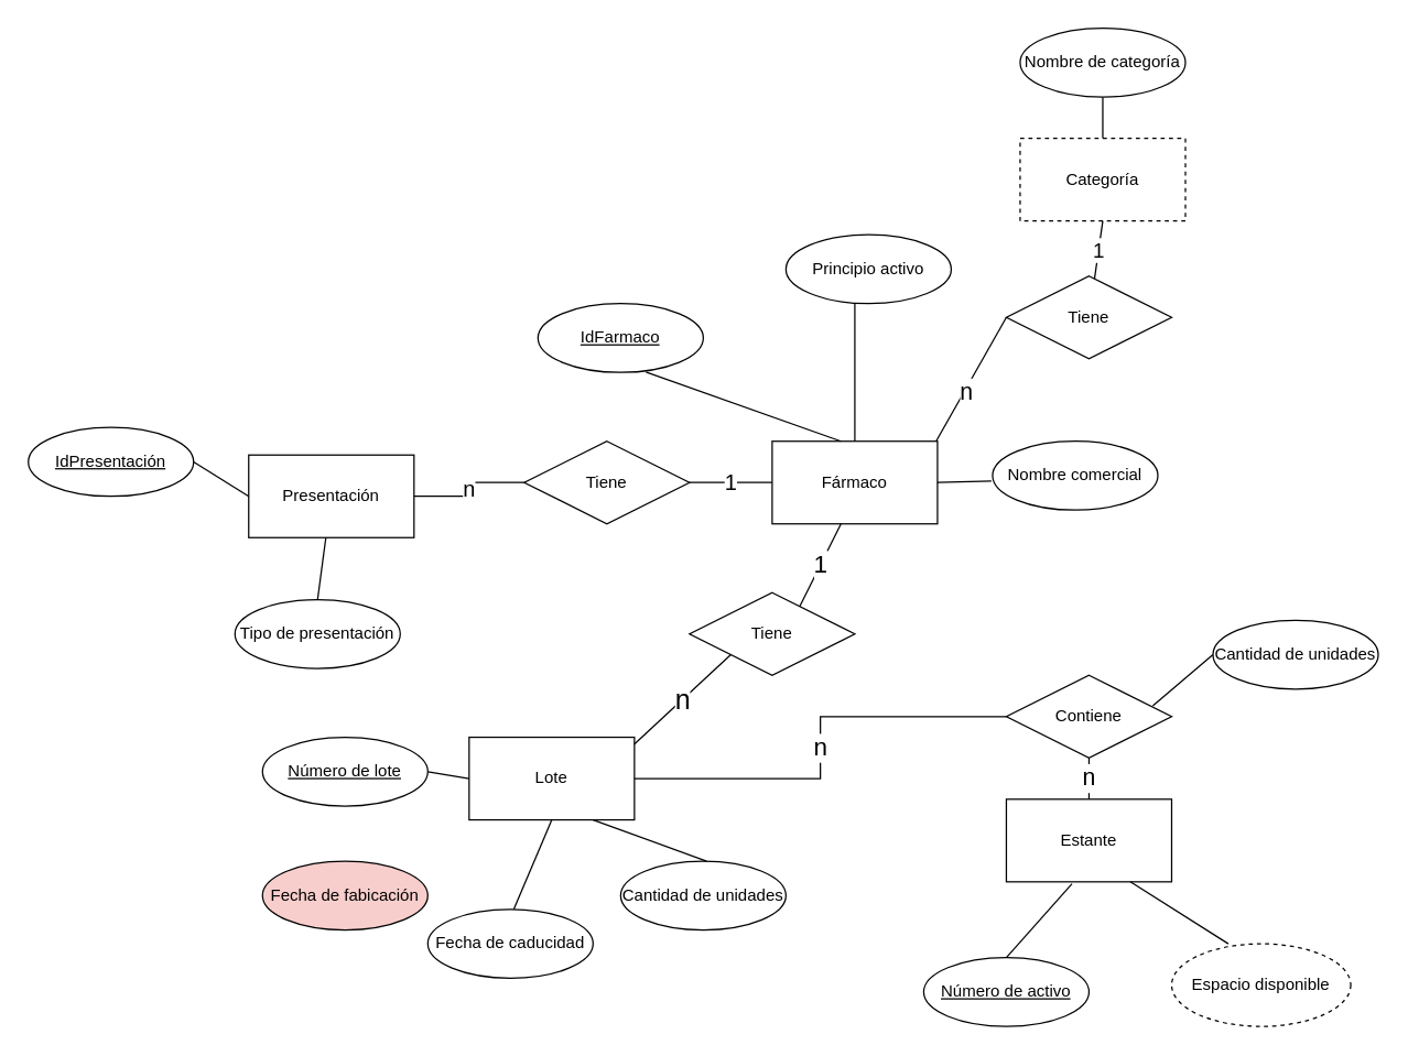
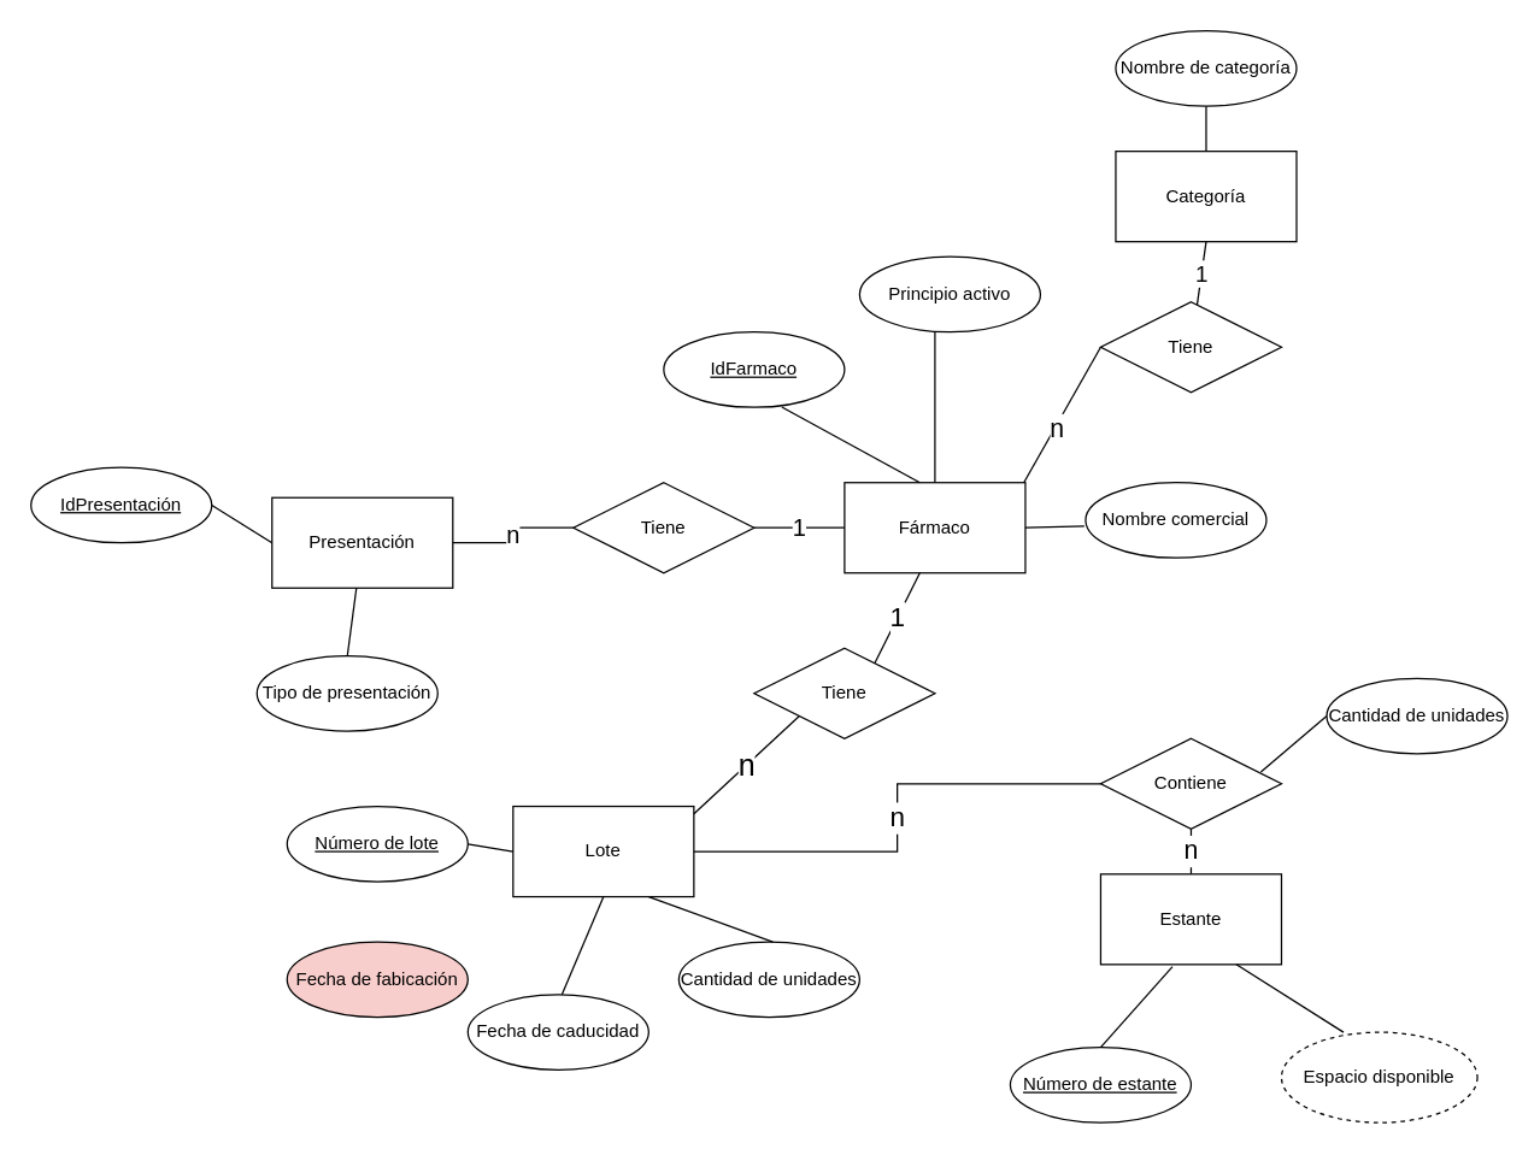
- <mxCell id="38" value="Categoría" style="rounded=0;whiteSpace=wrap;html=1;dashed=1;" vertex="1" parent="1"><mxGeometry x="740" width="120" height="60" as="geometry" y="100" /></mxCell>
+ <mxCell id="38" value="Categoría" style="rounded=0;whiteSpace=wrap;html=1;" vertex="1" parent="1"><mxGeometry x="740" width="120" height="60" as="geometry" y="100" /></mxCell>
- <mxCell id="16" value="&lt;u&gt;IdFarmaco&lt;/u&gt;" style="ellipse;whiteSpace=wrap;html=1;" parent="1" vertex="1"><mxGeometry x="390" y="220" width="120" height="50" as="geometry" /></mxCell>
+ <mxCell id="16" value="&lt;u&gt;IdFarmaco&lt;/u&gt;" style="ellipse;whiteSpace=wrap;html=1;" parent="1" vertex="1"><mxGeometry x="440" y="220" width="120" height="50" as="geometry" /></mxCell>
- <mxCell id="14" value="&lt;u&gt;Número de activo&lt;/u&gt;" style="ellipse;whiteSpace=wrap;html=1;" parent="1" vertex="1"><mxGeometry x="670" y="695" width="120" height="50" as="geometry" /></mxCell>
+ <mxCell id="14" value="&lt;u&gt;Número de estante&lt;/u&gt;" style="ellipse;whiteSpace=wrap;html=1;" parent="1" vertex="1"><mxGeometry x="670" y="695" width="120" height="50" as="geometry" /></mxCell>
